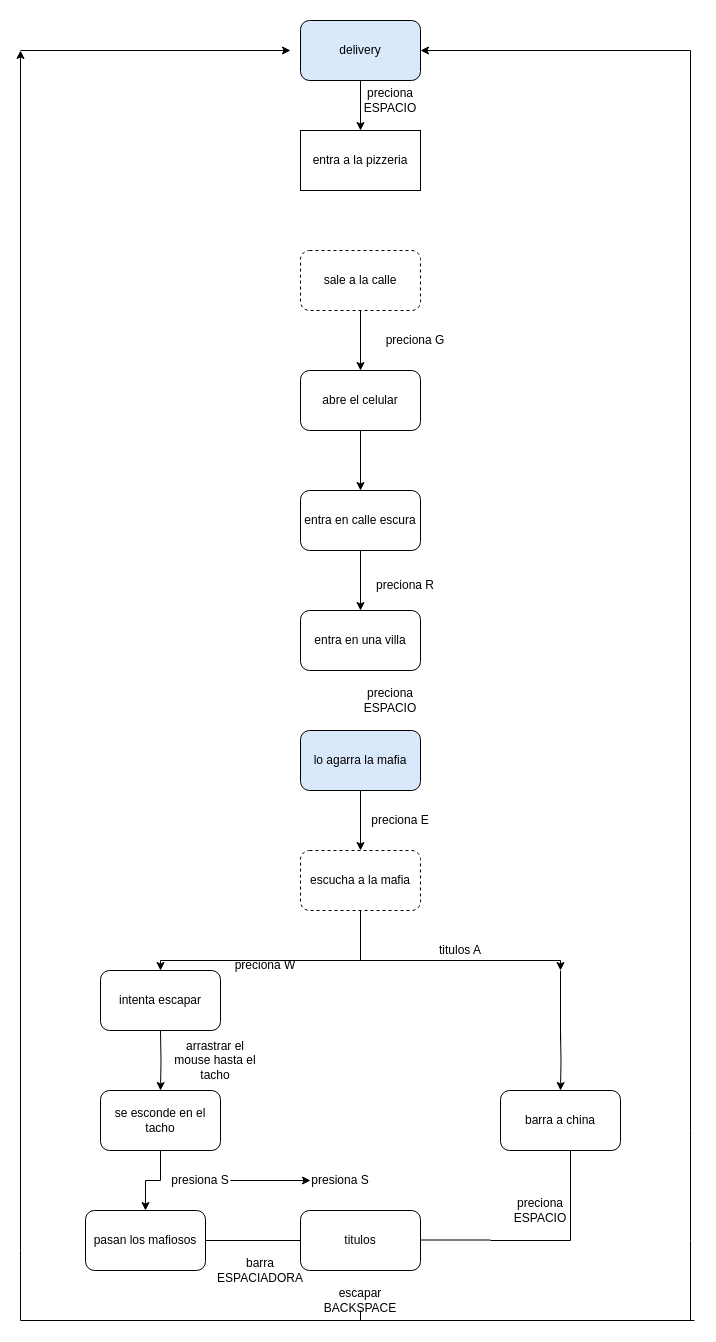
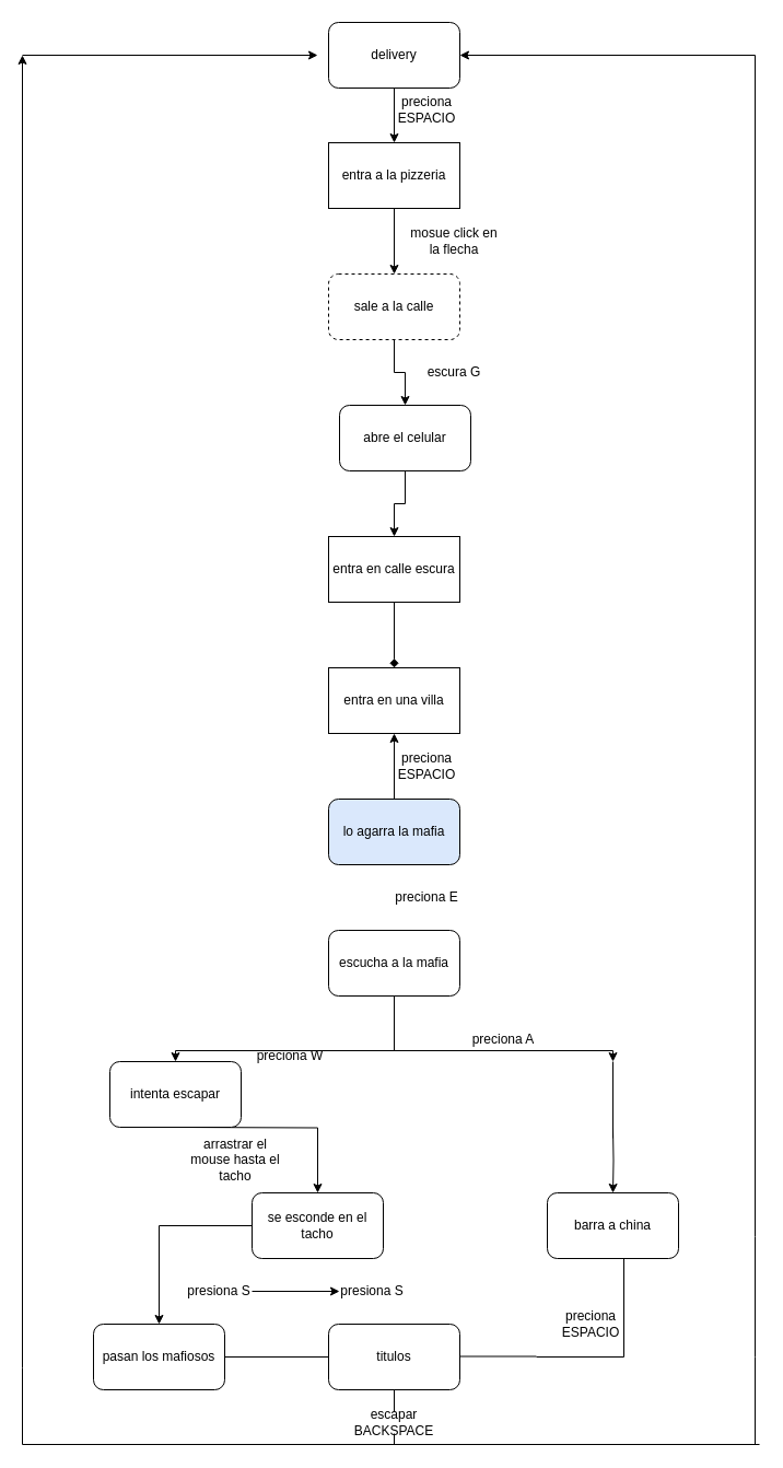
- <mxCell id="3" value="delivery" style="rounded=1;whiteSpace=wrap;html=1;fillColor=#dae8fc;" vertex="1" parent="1"><mxGeometry x="300" y="20" width="120" height="60" as="geometry" /></mxCell>
+ <mxCell id="3" value="delivery" style="rounded=1;whiteSpace=wrap;html=1;" vertex="1" parent="1"><mxGeometry x="300" y="20" width="120" height="60" as="geometry" /></mxCell>
+ <mxCell id="4" value="" style="edgeStyle=orthogonalEdgeStyle;rounded=0;orthogonalLoop=1;jettySize=auto;html=1;" edge="1" parent="1" source="5" target="7"><mxGeometry relative="1" as="geometry" /></mxCell>
+ <mxCell id="42" value="mosue click en la flecha" style="text;html=1;strokeColor=none;fillColor=none;align=center;verticalAlign=middle;whiteSpace=wrap;rounded=0;" vertex="1" parent="1"><mxGeometry x="370" y="210" width="90" height="20" as="geometry" /></mxCell>
- <mxCell id="43" value="preciona G" style="text;html=1;strokeColor=none;fillColor=none;align=center;verticalAlign=middle;whiteSpace=wrap;rounded=0;" vertex="1" parent="1"><mxGeometry x="380" y="330" width="70" height="20" as="geometry" /></mxCell>
+ <mxCell id="43" value="escura G" style="text;html=1;strokeColor=none;fillColor=none;align=center;verticalAlign=middle;whiteSpace=wrap;rounded=0;" vertex="1" parent="1"><mxGeometry x="380" y="330" width="70" height="20" as="geometry" /></mxCell>
- <mxCell id="9" value="abre el celular" style="rounded=1;whiteSpace=wrap;html=1;" vertex="1" parent="1"><mxGeometry x="300" y="370" width="120" height="60" as="geometry" /></mxCell>
+ <mxCell id="9" value="abre el celular" style="rounded=1;whiteSpace=wrap;html=1;" vertex="1" parent="1"><mxGeometry x="310" y="370" width="120" height="60" as="geometry" /></mxCell>
- <mxCell id="11" value="entra en calle escura" style="rounded=1;whiteSpace=wrap;html=1;" vertex="1" parent="1"><mxGeometry x="300" y="490" width="120" height="60" as="geometry" /></mxCell>
+ <mxCell id="11" value="entra en calle escura" style="whiteSpace=wrap;html=1;rounded=0;" vertex="1" parent="1"><mxGeometry x="300" y="490" width="120" height="60" as="geometry" /></mxCell>
- <mxCell id="45" value="preciona R" style="text;html=1;strokeColor=none;fillColor=none;align=center;verticalAlign=middle;whiteSpace=wrap;rounded=0;" vertex="1" parent="1"><mxGeometry x="370" y="575" width="70" height="20" as="geometry" /></mxCell>
- <mxCell id="10" value="" style="edgeStyle=orthogonalEdgeStyle;rounded=0;orthogonalLoop=1;jettySize=auto;html=1;" edge="1" parent="1" source="11" target="12"><mxGeometry relative="1" as="geometry" /></mxCell>
+ <mxCell id="10" value="" style="edgeStyle=orthogonalEdgeStyle;rounded=0;orthogonalLoop=1;jettySize=auto;html=1;endArrow=diamond;" edge="1" parent="1" source="11" target="12"><mxGeometry relative="1" as="geometry" /></mxCell>
- <mxCell id="12" value="entra en una villa" style="rounded=1;whiteSpace=wrap;html=1;" vertex="1" parent="1"><mxGeometry x="300" y="610" width="120" height="60" as="geometry" /></mxCell>
+ <mxCell id="12" value="entra en una villa" style="whiteSpace=wrap;html=1;rounded=0;" vertex="1" parent="1"><mxGeometry x="300" y="610" width="120" height="60" as="geometry" /></mxCell>
- <mxCell id="13" value="" style="edgeStyle=orthogonalEdgeStyle;rounded=0;orthogonalLoop=1;jettySize=auto;html=1;" edge="1" parent="1" source="14" target="15"><mxGeometry relative="1" as="geometry" /></mxCell>
+ <mxCell id="13" value="" style="edgeStyle=orthogonalEdgeStyle;rounded=0;orthogonalLoop=1;jettySize=auto;html=1;" edge="1" parent="1" source="14" target="12"><mxGeometry relative="1" as="geometry" /></mxCell>
- <mxCell id="47" value="preciona E" style="text;html=1;strokeColor=none;fillColor=none;align=center;verticalAlign=middle;whiteSpace=wrap;rounded=0;" vertex="1" parent="1"><mxGeometry x="370" y="810" width="60" height="20" as="geometry" /></mxCell>
+ <mxCell id="47" value="preciona E" style="text;html=1;strokeColor=none;fillColor=none;align=center;verticalAlign=middle;whiteSpace=wrap;rounded=0;" vertex="1" parent="1"><mxGeometry x="360" y="810" width="60" height="20" as="geometry" /></mxCell>
- <mxCell id="15" value="escucha a la mafia" style="rounded=1;whiteSpace=wrap;html=1;dashed=1;" vertex="1" parent="1"><mxGeometry x="300" y="850" width="120" height="60" as="geometry" /></mxCell>
+ <mxCell id="15" value="escucha a la mafia" style="rounded=1;whiteSpace=wrap;html=1;" vertex="1" parent="1"><mxGeometry x="300" y="850" width="120" height="60" as="geometry" /></mxCell>
- <mxCell id="49" value="titulos A" style="text;html=1;strokeColor=none;fillColor=none;align=center;verticalAlign=middle;whiteSpace=wrap;rounded=0;" vertex="1" parent="1"><mxGeometry x="430" y="940" width="60" height="20" as="geometry" /></mxCell>
+ <mxCell id="49" value="preciona A" style="text;html=1;strokeColor=none;fillColor=none;align=center;verticalAlign=middle;whiteSpace=wrap;rounded=0;" vertex="1" parent="1"><mxGeometry x="430" y="940" width="60" height="20" as="geometry" /></mxCell>
- <mxCell id="19" value="se esconde en el tacho" style="rounded=1;whiteSpace=wrap;html=1;" vertex="1" parent="1"><mxGeometry x="100" y="1090" width="120" height="60" as="geometry" /></mxCell>
+ <mxCell id="19" value="se esconde en el tacho" style="rounded=1;whiteSpace=wrap;html=1;" vertex="1" parent="1"><mxGeometry x="230" y="1090" width="120" height="60" as="geometry" /></mxCell>
- <mxCell id="58" value="barra ESPACIADORA" style="text;html=1;strokeColor=none;fillColor=none;align=center;verticalAlign=middle;whiteSpace=wrap;rounded=0;" vertex="1" parent="1"><mxGeometry x="250" y="1260" width="20" height="20" as="geometry" /></mxCell>
+ <mxCell id="53" value="" style="endArrow=none;html=1;exitX=0.5;exitY=1;exitDx=0;exitDy=0;" edge="1" parent="1" source="34" target="52"><mxGeometry width="50" height="50" relative="1" as="geometry"><mxPoint x="360" y="1270" as="sourcePoint" /><mxPoint x="360" y="1320" as="targetPoint" /></mxGeometry></mxCell>
